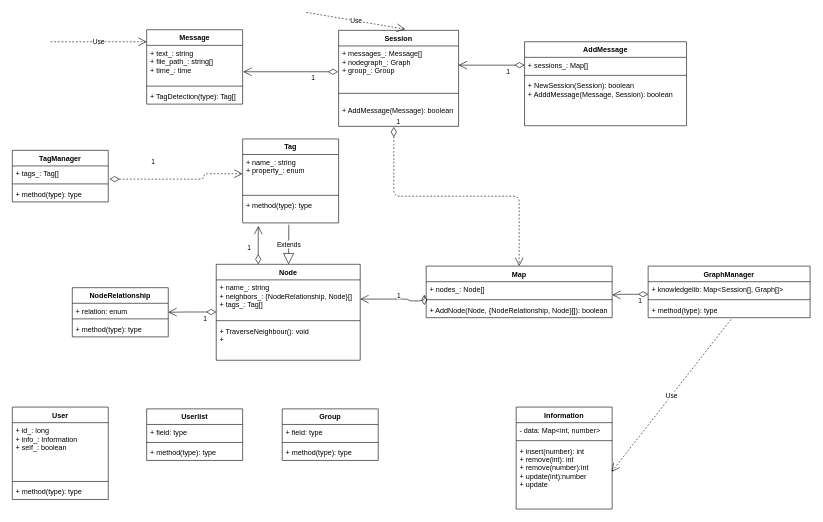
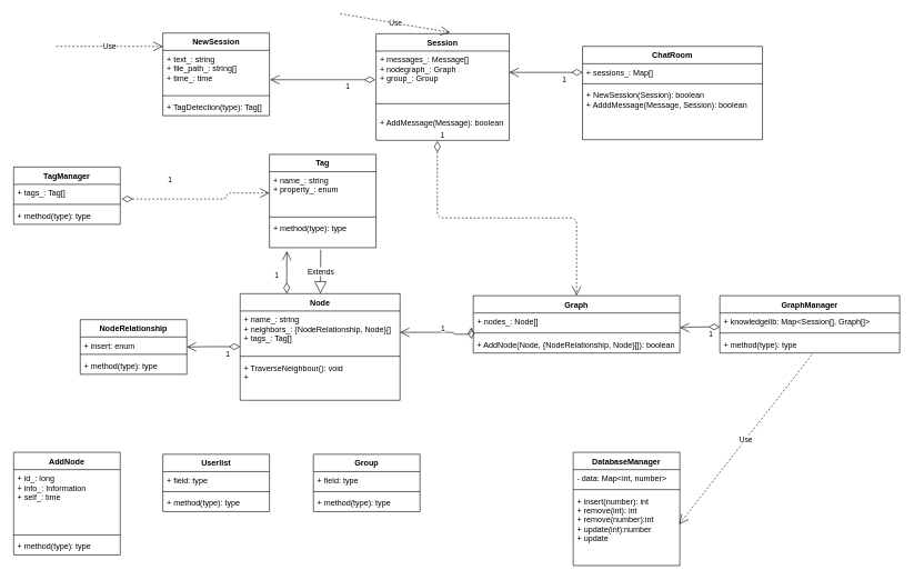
- <mxCell id="14" value="Message" style="swimlane;fontStyle=1;align=center;verticalAlign=top;childLayout=stackLayout;horizontal=1;startSize=26;horizontalStack=0;resizeParent=1;resizeParentMax=0;resizeLast=0;collapsible=1;marginBottom=0;" parent="1" vertex="1"><mxGeometry x="244" y="49" width="160" height="124" as="geometry" /></mxCell>
+ <mxCell id="14" value="NewSession" style="swimlane;fontStyle=1;align=center;verticalAlign=top;childLayout=stackLayout;horizontal=1;startSize=26;horizontalStack=0;resizeParent=1;resizeParentMax=0;resizeLast=0;collapsible=1;marginBottom=0;" parent="1" vertex="1"><mxGeometry x="244" y="49" width="160" height="124" as="geometry" /></mxCell>
- <mxCell id="2" value="AddMessage" style="swimlane;fontStyle=1;align=center;verticalAlign=top;childLayout=stackLayout;horizontal=1;startSize=26;horizontalStack=0;resizeParent=1;resizeParentMax=0;resizeLast=0;collapsible=1;marginBottom=0;" parent="1" vertex="1"><mxGeometry x="874" y="69" width="270" height="140" as="geometry" /></mxCell>
+ <mxCell id="2" value="ChatRoom" style="swimlane;fontStyle=1;align=center;verticalAlign=top;childLayout=stackLayout;horizontal=1;startSize=26;horizontalStack=0;resizeParent=1;resizeParentMax=0;resizeLast=0;collapsible=1;marginBottom=0;" parent="1" vertex="1"><mxGeometry x="874" y="69" width="270" height="140" as="geometry" /></mxCell>
- <mxCell id="34" value="Map" style="swimlane;fontStyle=1;align=center;verticalAlign=top;childLayout=stackLayout;horizontal=1;startSize=26;horizontalStack=0;resizeParent=1;resizeParentMax=0;resizeLast=0;collapsible=1;marginBottom=0;" parent="1" vertex="1"><mxGeometry x="710" y="443" width="310" height="86" as="geometry" /></mxCell>
+ <mxCell id="34" value="Graph" style="swimlane;fontStyle=1;align=center;verticalAlign=top;childLayout=stackLayout;horizontal=1;startSize=26;horizontalStack=0;resizeParent=1;resizeParentMax=0;resizeLast=0;collapsible=1;marginBottom=0;" parent="1" vertex="1"><mxGeometry x="710" y="443" width="310" height="86" as="geometry" /></mxCell>
- <mxCell id="39" value="+ relation: enum" style="text;strokeColor=none;fillColor=none;align=left;verticalAlign=top;spacingLeft=4;spacingRight=4;overflow=hidden;rotatable=0;points=[[0,0.5],[1,0.5]];portConstraint=eastwest;" parent="38" vertex="1"><mxGeometry y="26" width="160" height="22" as="geometry" /></mxCell>
+ <mxCell id="39" value="+ insert: enum" style="text;strokeColor=none;fillColor=none;align=left;verticalAlign=top;spacingLeft=4;spacingRight=4;overflow=hidden;rotatable=0;points=[[0,0.5],[1,0.5]];portConstraint=eastwest;" parent="38" vertex="1"><mxGeometry y="26" width="160" height="22" as="geometry" /></mxCell>
- <mxCell id="54" value="User" style="swimlane;fontStyle=1;align=center;verticalAlign=top;childLayout=stackLayout;horizontal=1;startSize=26;horizontalStack=0;resizeParent=1;resizeParentMax=0;resizeLast=0;collapsible=1;marginBottom=0;" parent="1" vertex="1"><mxGeometry x="20" y="678" width="160" height="154" as="geometry" /></mxCell>
+ <mxCell id="54" value="AddNode" style="swimlane;fontStyle=1;align=center;verticalAlign=top;childLayout=stackLayout;horizontal=1;startSize=26;horizontalStack=0;resizeParent=1;resizeParentMax=0;resizeLast=0;collapsible=1;marginBottom=0;" parent="1" vertex="1"><mxGeometry x="20" y="678" width="160" height="154" as="geometry" /></mxCell>
- <mxCell id="10" value="Information" style="swimlane;fontStyle=1;align=center;verticalAlign=top;childLayout=stackLayout;horizontal=1;startSize=26;horizontalStack=0;resizeParent=1;resizeParentMax=0;resizeLast=0;collapsible=1;marginBottom=0;" parent="1" vertex="1"><mxGeometry x="860" y="678" width="160" height="170" as="geometry" /></mxCell>
+ <mxCell id="10" value="DatabaseManager" style="swimlane;fontStyle=1;align=center;verticalAlign=top;childLayout=stackLayout;horizontal=1;startSize=26;horizontalStack=0;resizeParent=1;resizeParentMax=0;resizeLast=0;collapsible=1;marginBottom=0;" parent="1" vertex="1"><mxGeometry x="860" y="678" width="160" height="170" as="geometry" /></mxCell>
- <mxCell id="55" value="+ id_: long&#10;+ info_: Information&#10;+ self_: boolean" style="text;strokeColor=none;fillColor=none;align=left;verticalAlign=top;spacingLeft=4;spacingRight=4;overflow=hidden;rotatable=0;points=[[0,0.5],[1,0.5]];portConstraint=eastwest;" parent="54" vertex="1"><mxGeometry y="26" width="160" height="94" as="geometry" /></mxCell>
+ <mxCell id="55" value="+ id_: long&#10;+ info_: Information&#10;+ self_: time" style="text;strokeColor=none;fillColor=none;align=left;verticalAlign=top;spacingLeft=4;spacingRight=4;overflow=hidden;rotatable=0;points=[[0,0.5],[1,0.5]];portConstraint=eastwest;" parent="54" vertex="1"><mxGeometry y="26" width="160" height="94" as="geometry" /></mxCell>
